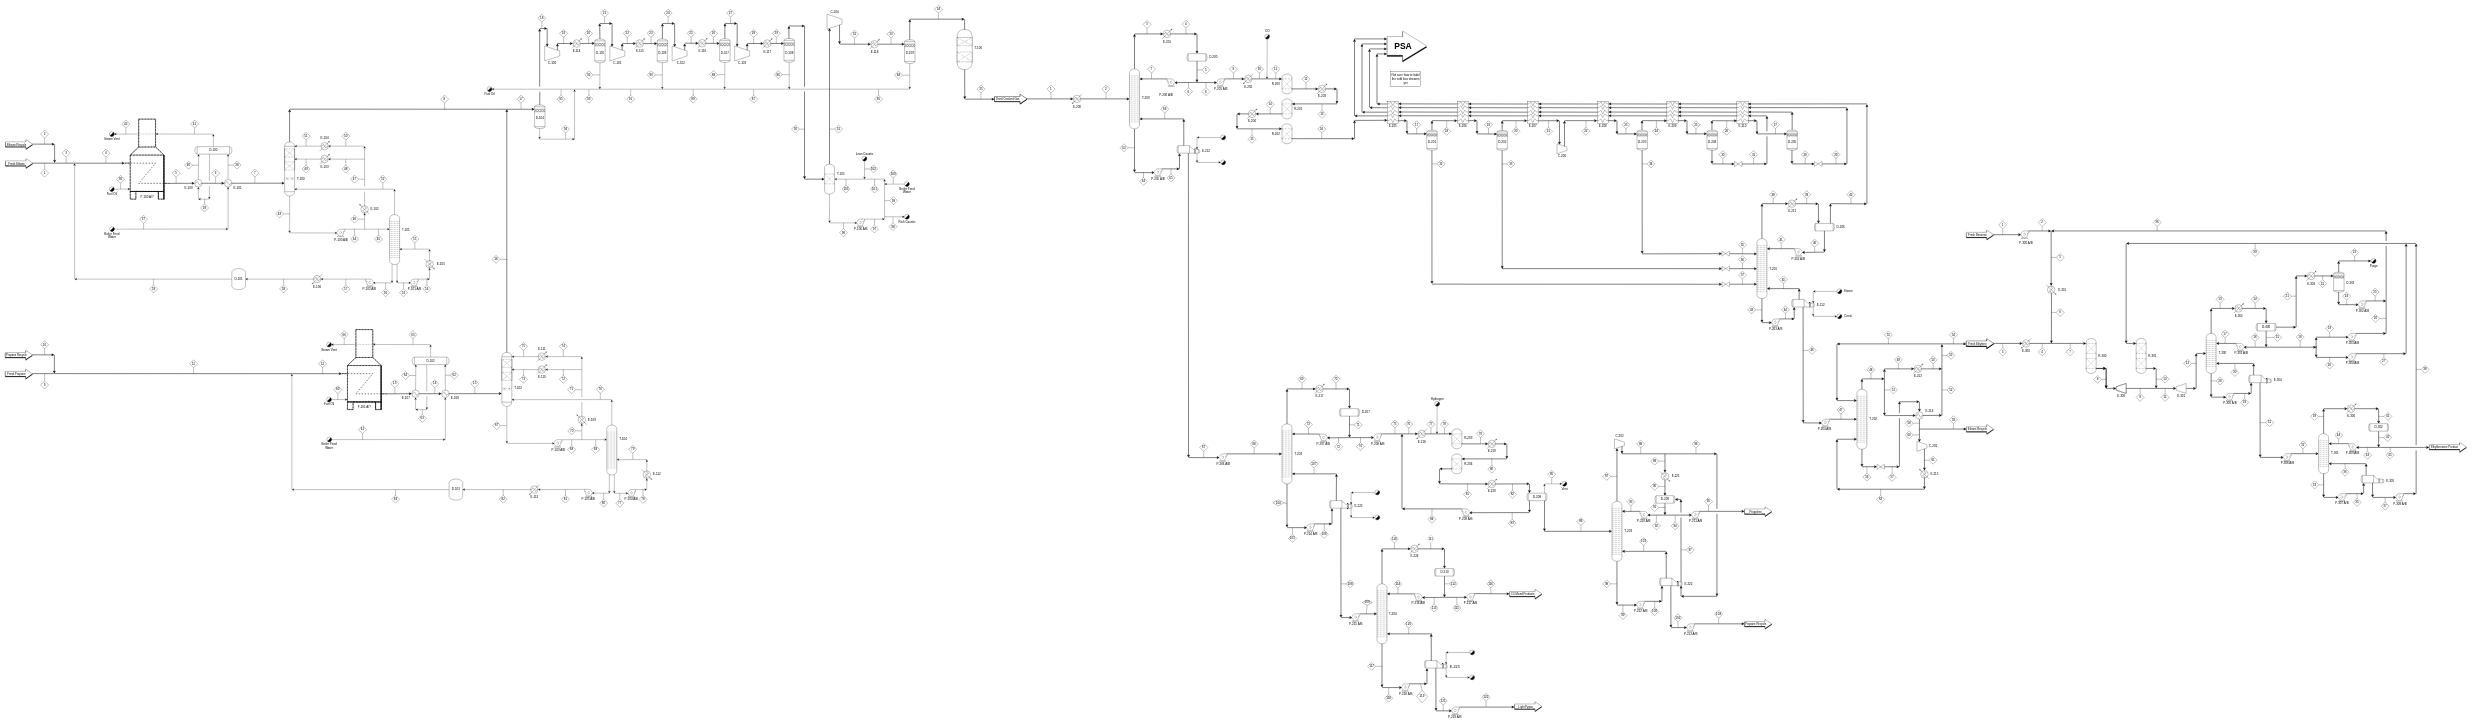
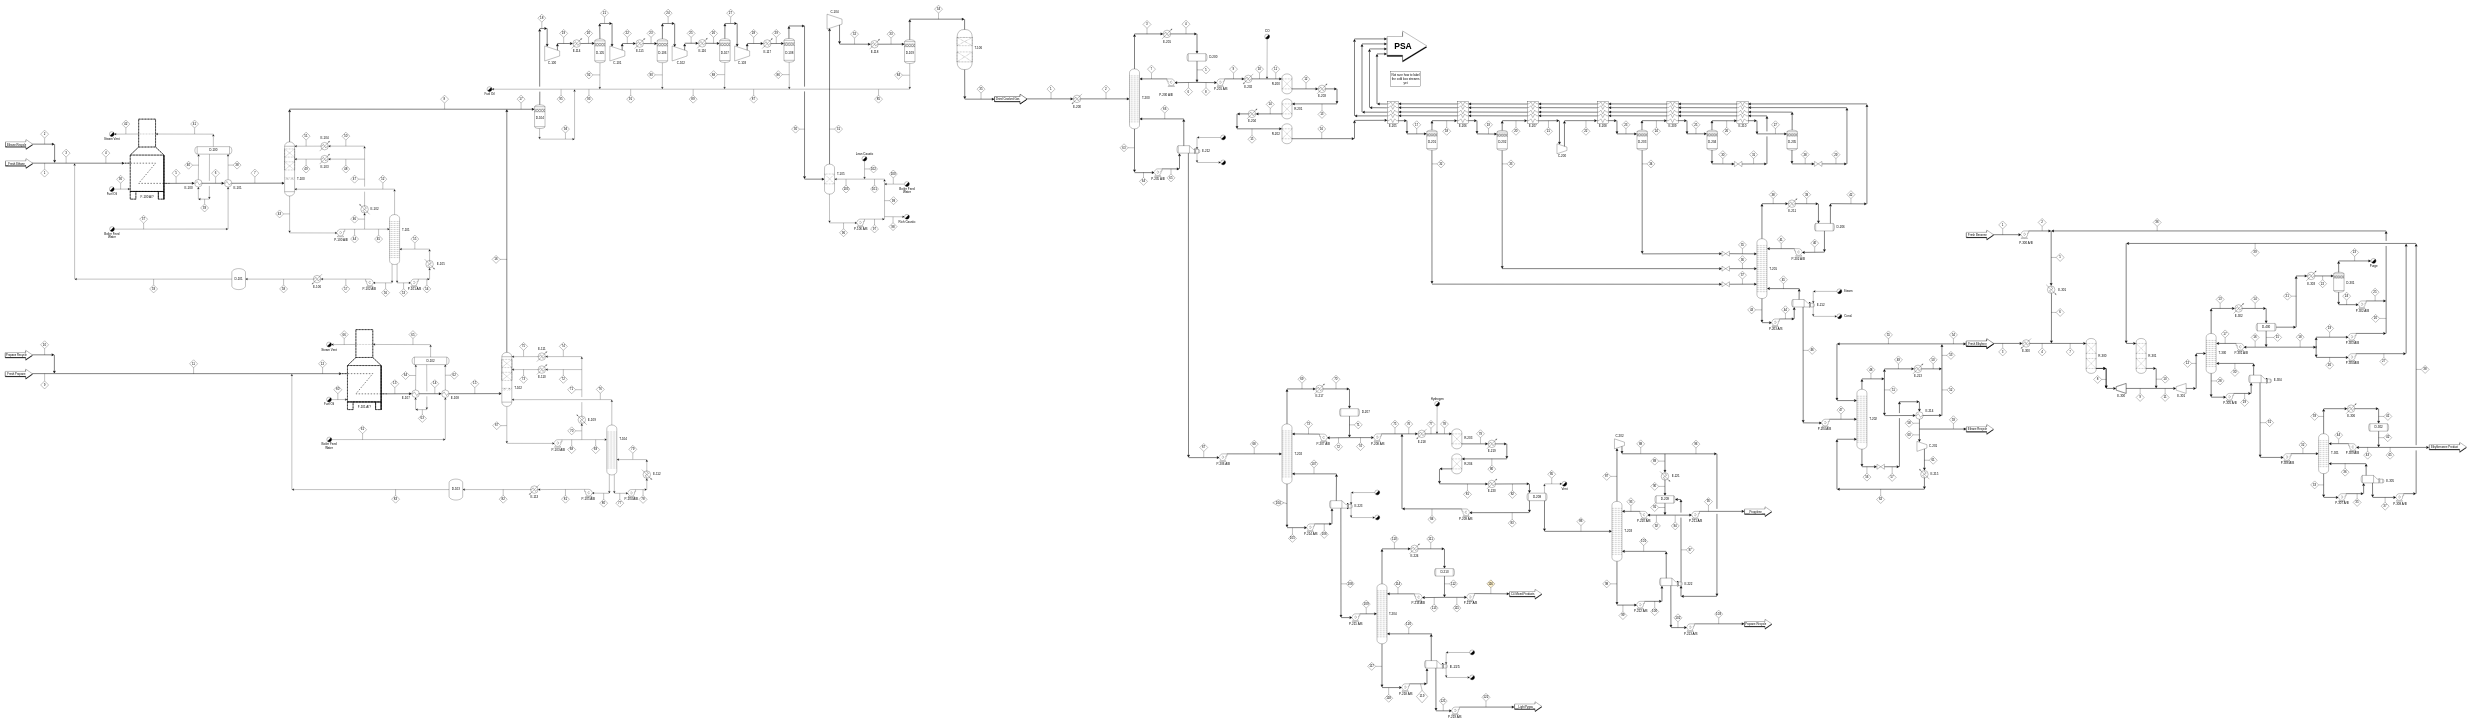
- <mxCell id="1501" value="111" style="rhombus;whiteSpace=wrap;html=1;dashed=1;" vertex="1" parent="1"><mxGeometry x="5707" y="2139.5" width="32" height="32" as="geometry" /></mxCell>
+ <mxCell id="1501" value="111" style="rhombus;whiteSpace=wrap;html=1;" vertex="1" parent="1"><mxGeometry x="5707" y="2139.5" width="32" height="32" as="geometry" /></mxCell>
- <mxCell id="1511" value="116" style="rhombus;whiteSpace=wrap;html=1;" vertex="1" parent="1"><mxGeometry x="5947.43" y="2319" width="32" height="32" as="geometry" /></mxCell>
+ <mxCell id="1511" value="116" style="rhombus;whiteSpace=wrap;html=1;fillColor=#fff2cc;" vertex="1" parent="1"><mxGeometry x="5947.43" y="2319" width="32" height="32" as="geometry" /></mxCell>
- <mxCell id="1497" value="109" style="rhombus;whiteSpace=wrap;html=1;" vertex="1" parent="1"><mxGeometry x="5449" y="2400" width="40" height="20" as="geometry" /></mxCell>
+ <mxCell id="1497" value="109" style="rhombus;whiteSpace=wrap;html=1;" vertex="1" parent="1"><mxGeometry x="5449" y="2400" width="32" height="32" as="geometry" /></mxCell>
